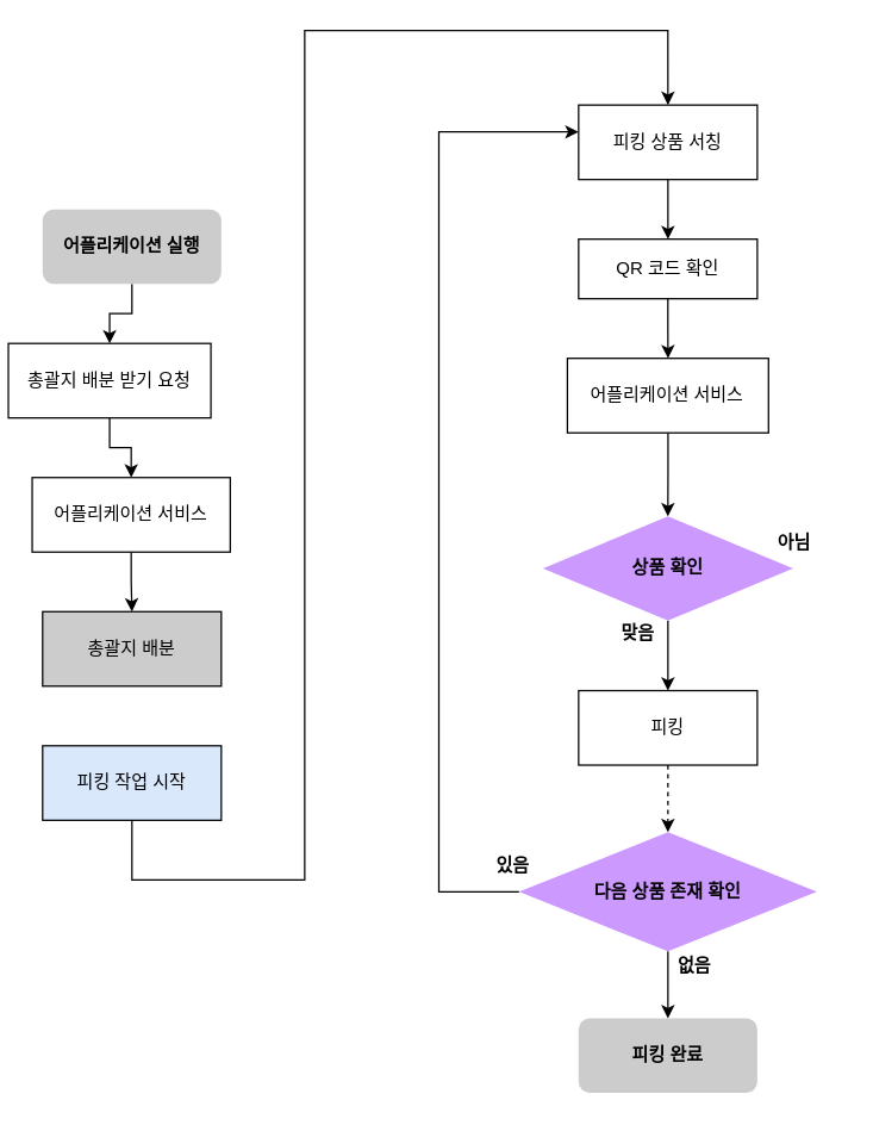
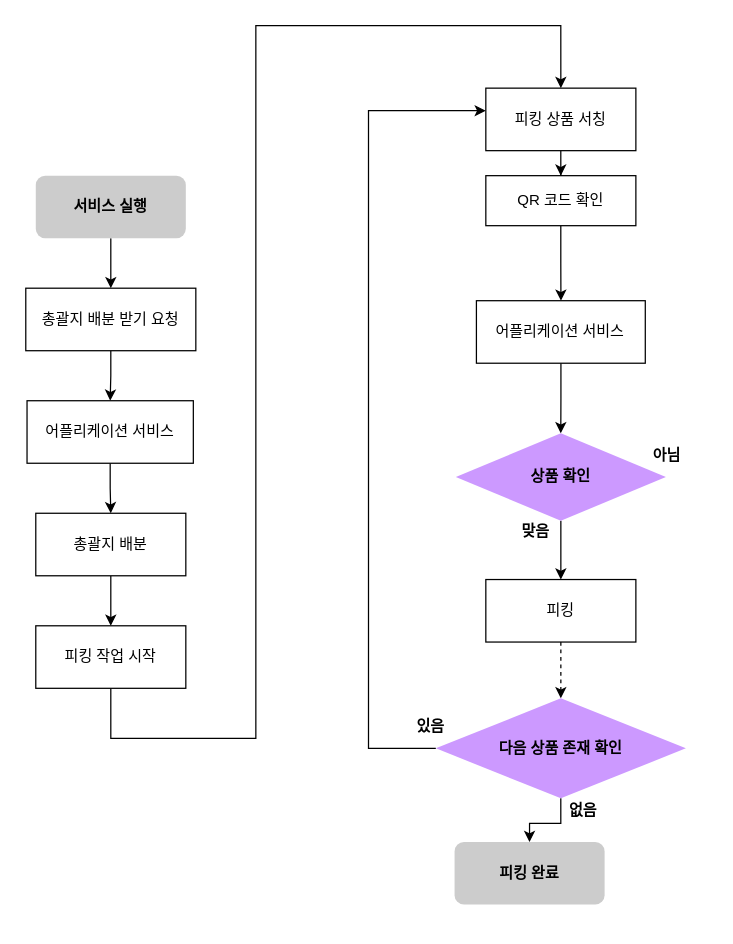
- <mxCell id="3" value="&lt;b&gt;어플리케이션 실행&lt;/b&gt;" style="rounded=1;whiteSpace=wrap;html=1;fillColor=#CCCCCC;strokeColor=none;" vertex="1" parent="1"><mxGeometry x="28" y="140" width="120" height="50" as="geometry" /></mxCell>
+ <mxCell id="3" value="&lt;b&gt;서비스 실행&lt;/b&gt;" style="rounded=1;whiteSpace=wrap;html=1;fillColor=#CCCCCC;strokeColor=none;" vertex="1" parent="1"><mxGeometry x="28" y="140" width="120" height="50" as="geometry" /></mxCell>
- <mxCell id="9" value="QR 코드 확인" style="rounded=1;whiteSpace=wrap;html=1;arcSize=0;" vertex="1" parent="1"><mxGeometry x="387.94" y="160" width="120" height="40" as="geometry" /></mxCell>
+ <mxCell id="9" value="QR 코드 확인" style="rounded=1;whiteSpace=wrap;html=1;arcSize=0;" vertex="1" parent="1"><mxGeometry x="387.94" y="140" width="120" height="40" as="geometry" /></mxCell>
- <mxCell id="5" value="총괄지 배분 받기 요청" style="rounded=1;whiteSpace=wrap;html=1;arcSize=0;" vertex="1" parent="1"><mxGeometry x="5" y="230" width="136" height="50" as="geometry" /></mxCell>
+ <mxCell id="5" value="총괄지 배분 받기 요청" style="rounded=1;whiteSpace=wrap;html=1;arcSize=0;" vertex="1" parent="1"><mxGeometry x="20" y="230" width="136" height="50" as="geometry" /></mxCell>
- <mxCell id="14" value="총괄지 배분" style="rounded=1;whiteSpace=wrap;html=1;arcSize=0;fillColor=#cccccc;" vertex="1" parent="1"><mxGeometry x="28" y="410" width="120" height="50" as="geometry" /></mxCell>
+ <mxCell id="14" value="총괄지 배분" style="rounded=1;whiteSpace=wrap;html=1;arcSize=0;" vertex="1" parent="1"><mxGeometry x="28" y="410" width="120" height="50" as="geometry" /></mxCell>
+ <mxCell id="13" value="" style="edgeStyle=orthogonalEdgeStyle;rounded=0;orthogonalLoop=1;jettySize=auto;html=1;" edge="1" parent="1" source="14" target="7"><mxGeometry relative="1" as="geometry" /></mxCell>
- <mxCell id="7" value="피킹 작업 시작" style="rounded=1;whiteSpace=wrap;html=1;arcSize=0;fillColor=#dae8fc;" vertex="1" parent="1"><mxGeometry x="28" y="500" width="120" height="50" as="geometry" /></mxCell>
+ <mxCell id="7" value="피킹 작업 시작" style="rounded=1;whiteSpace=wrap;html=1;arcSize=0;" vertex="1" parent="1"><mxGeometry x="28" y="500" width="120" height="50" as="geometry" /></mxCell>
- <mxCell id="10" value="&lt;b&gt;피킹 완료&lt;/b&gt;" style="rounded=1;whiteSpace=wrap;html=1;fillColor=#CCCCCC;strokeColor=none;" vertex="1" parent="1"><mxGeometry x="387.94" y="683" width="120" height="50" as="geometry" /></mxCell>
+ <mxCell id="10" value="&lt;b&gt;피킹 완료&lt;/b&gt;" style="rounded=1;whiteSpace=wrap;html=1;fillColor=#CCCCCC;strokeColor=none;" vertex="1" parent="1"><mxGeometry x="362.94" y="673" width="120" height="50" as="geometry" /></mxCell>
